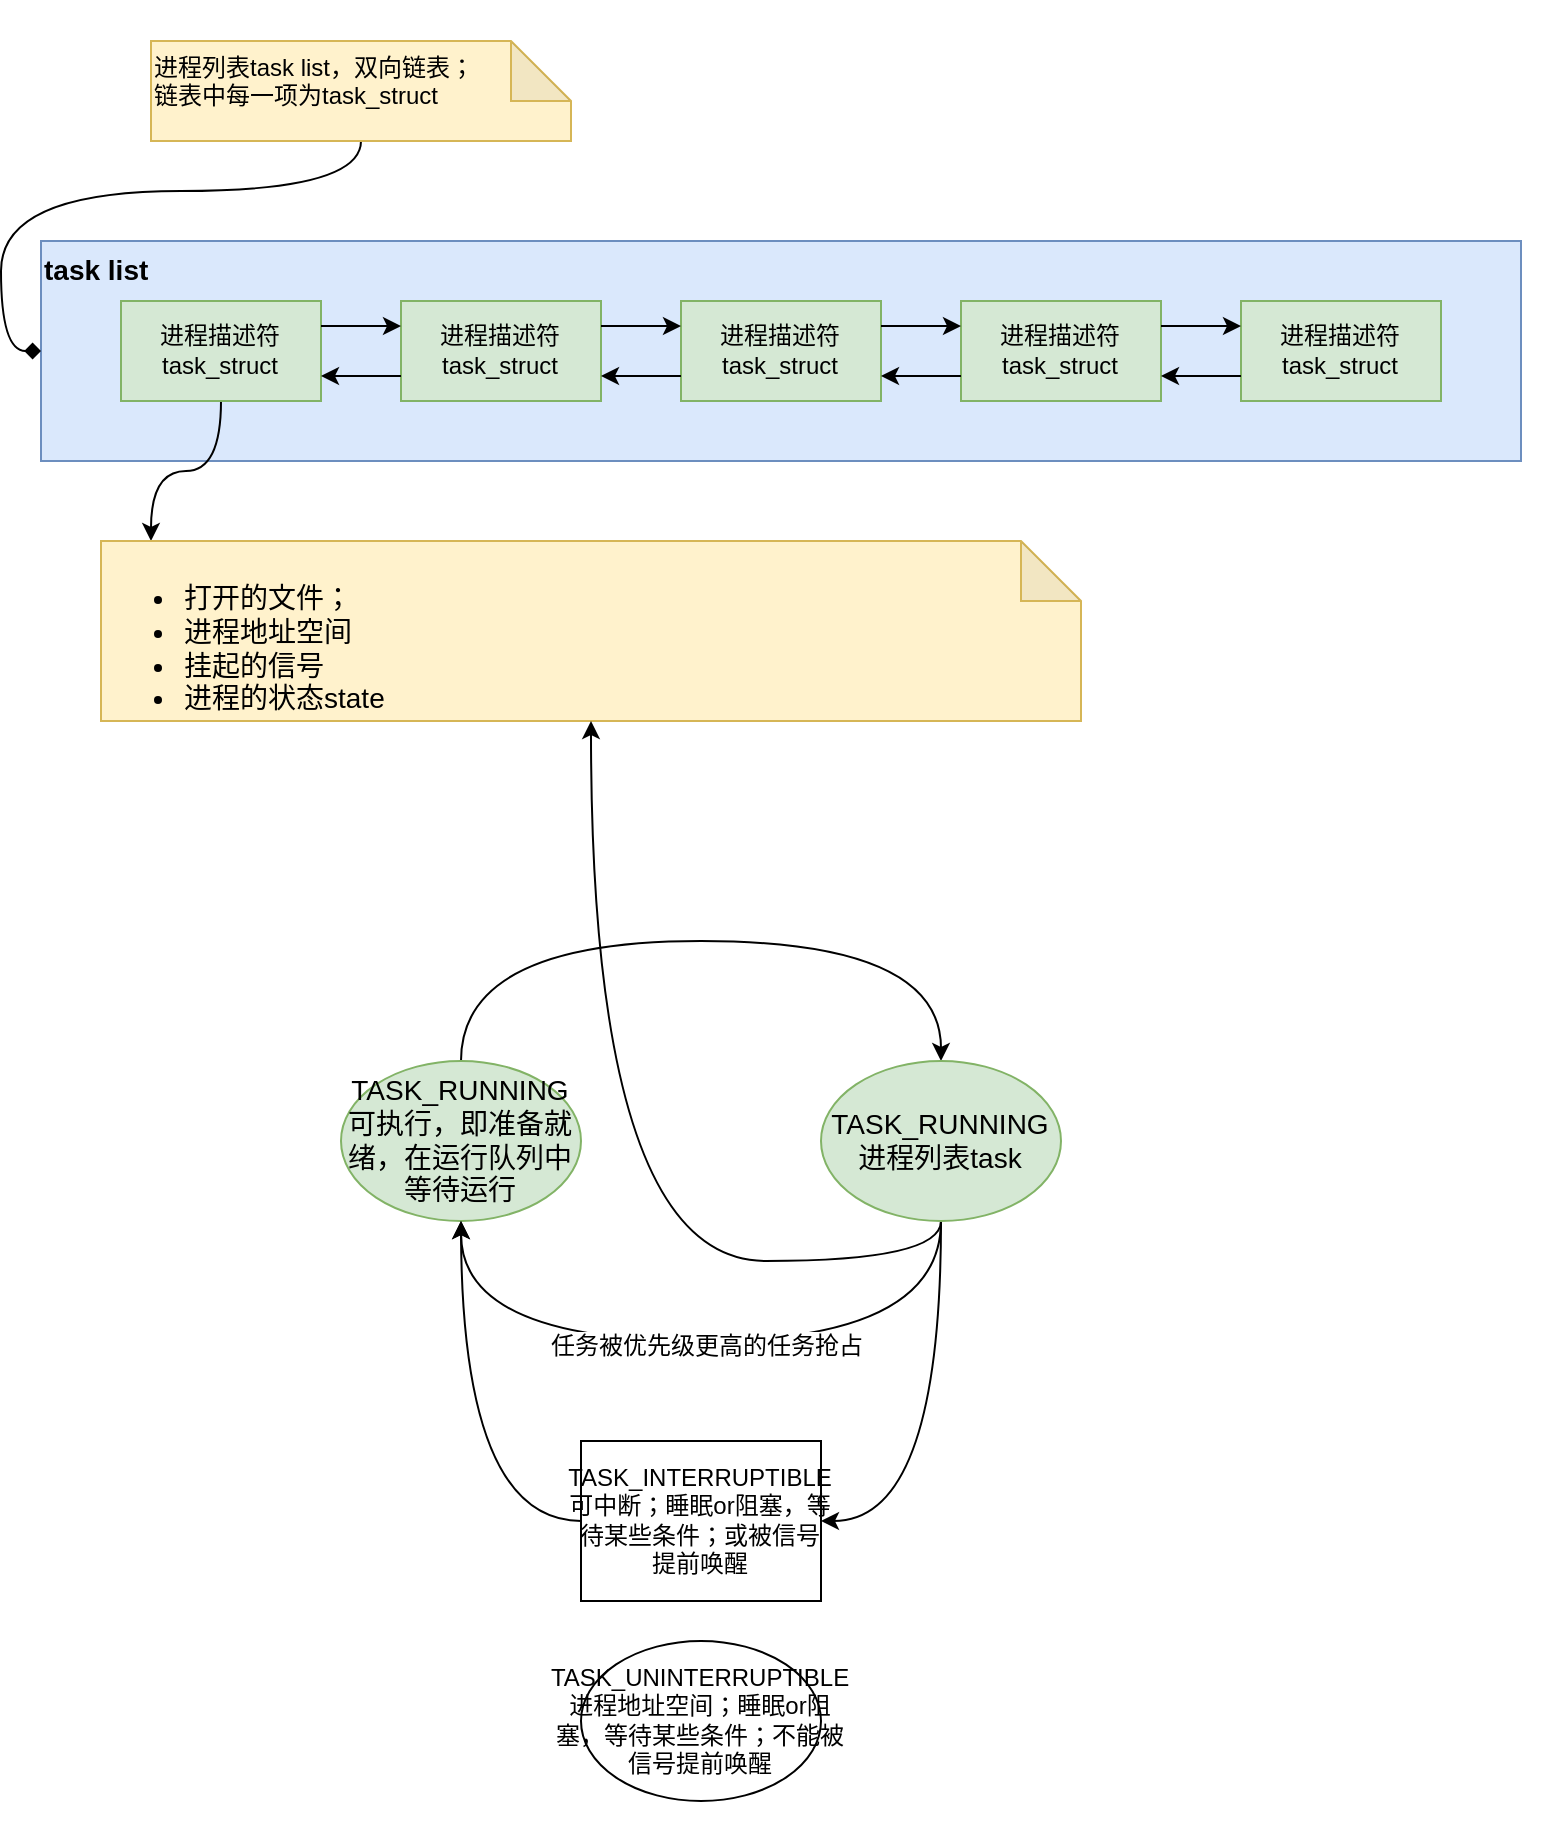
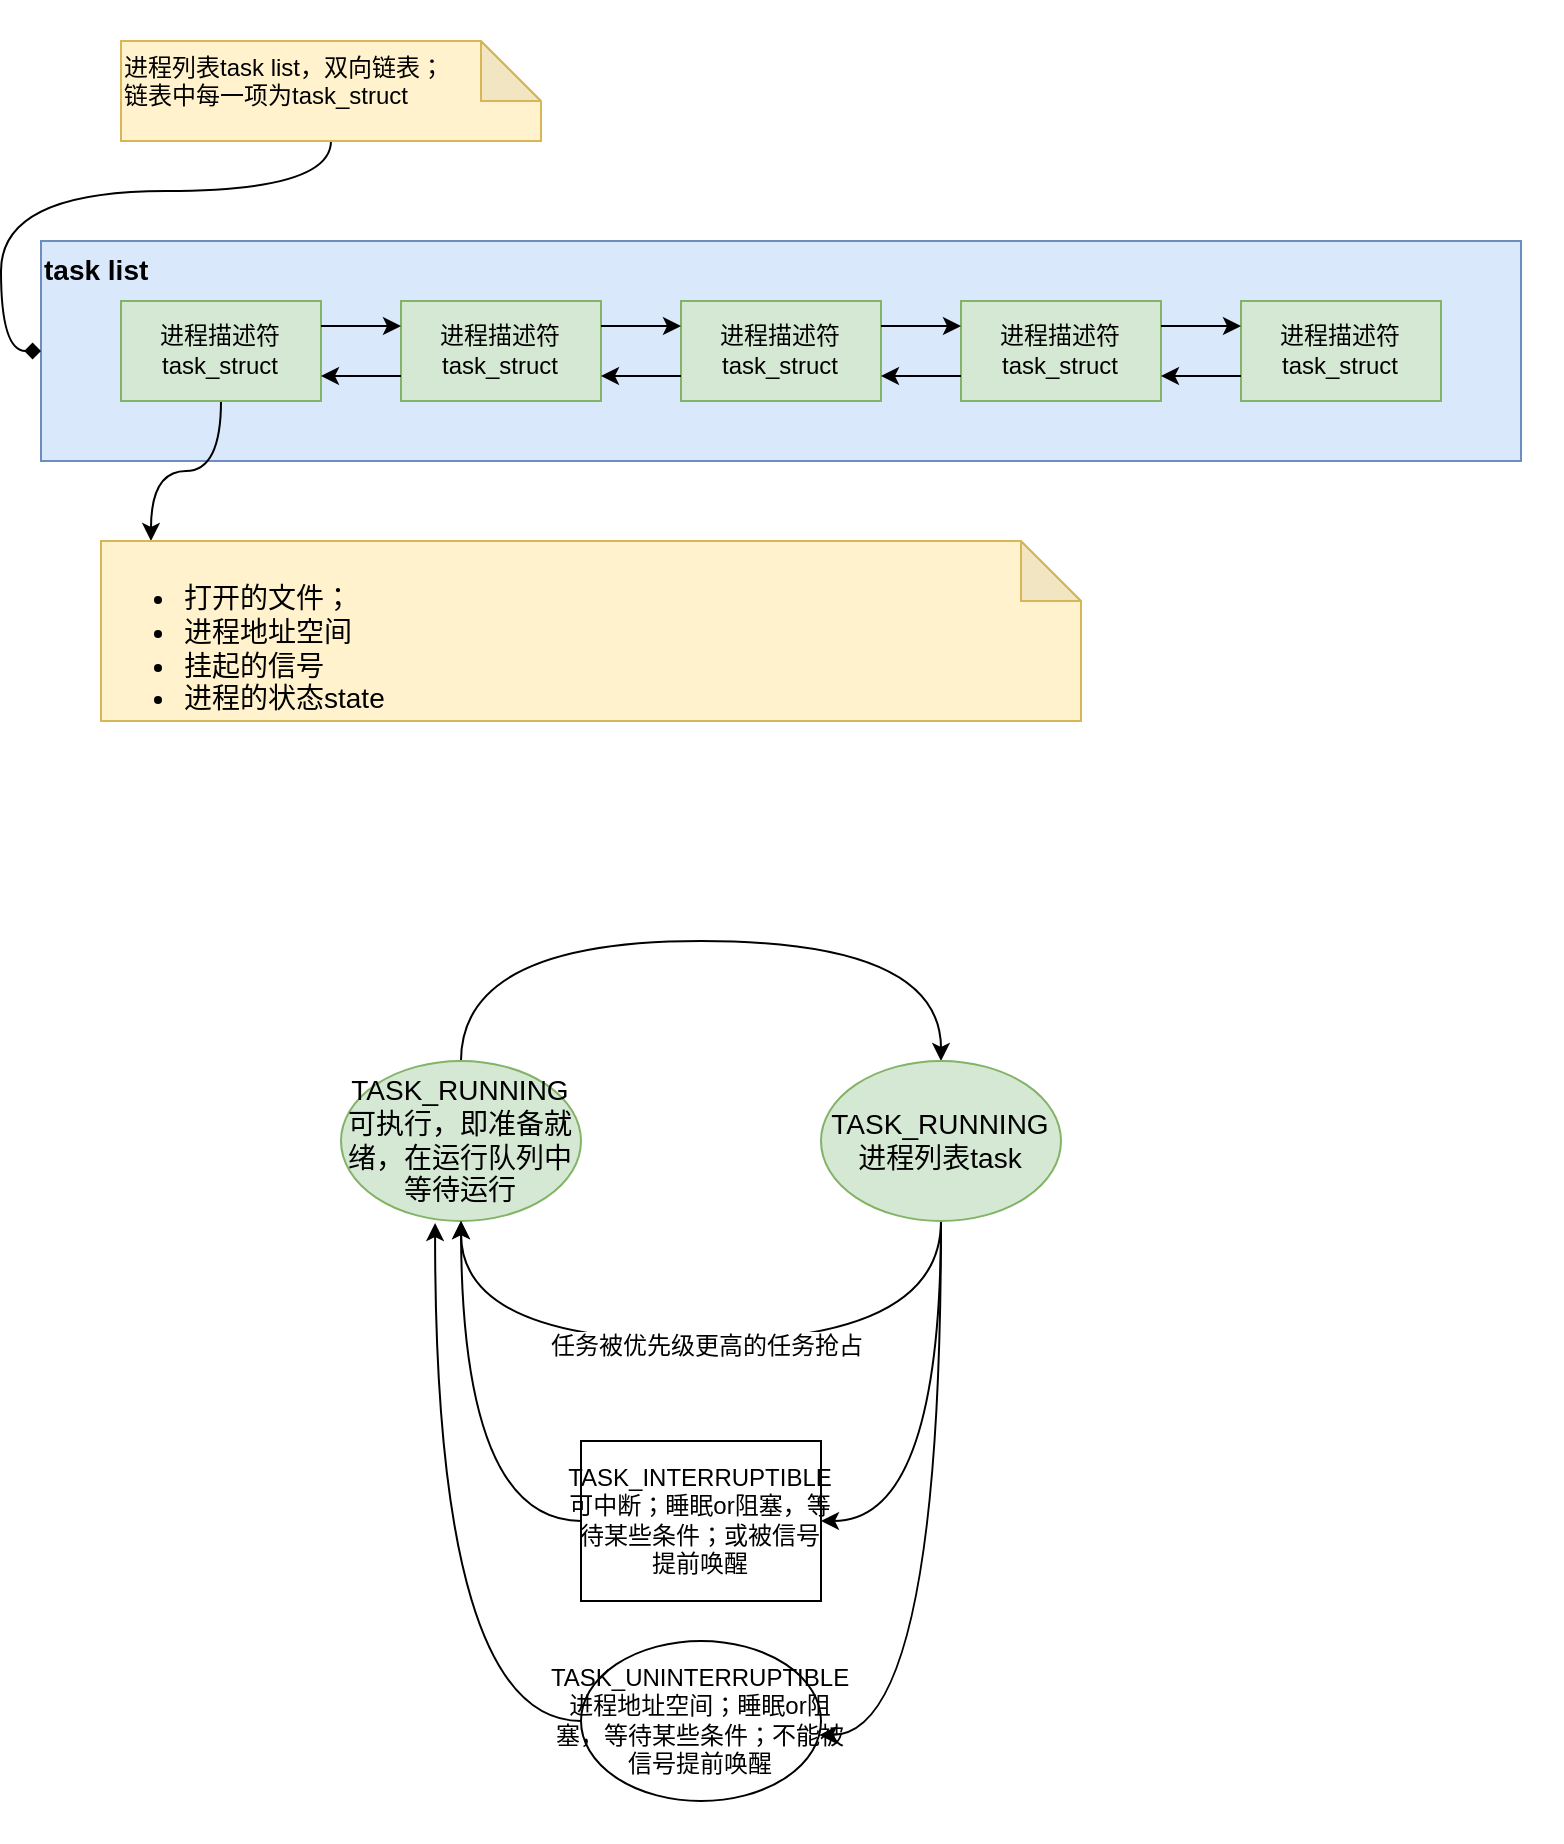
- <mxCell id="6" value="进程列表task list，双向链表；&lt;br&gt;链表中每一项为task_struct" style="shape=note;whiteSpace=wrap;html=1;backgroundOutline=1;darkOpacity=0.05;fillColor=#fff2cc;strokeColor=#d6b656;align=left;horizontal=1;verticalAlign=top;" vertex="1" parent="1"><mxGeometry x="75" y="20" width="210" height="50" as="geometry" /></mxCell>
+ <mxCell id="6" value="进程列表task list，双向链表；&lt;br&gt;链表中每一项为task_struct" style="shape=note;whiteSpace=wrap;html=1;backgroundOutline=1;darkOpacity=0.05;fillColor=#fff2cc;strokeColor=#d6b656;align=left;horizontal=1;verticalAlign=top;" vertex="1" parent="1"><mxGeometry x="60" y="20" width="210" height="50" as="geometry" /></mxCell>
- <mxCell id="28" style="edgeStyle=orthogonalEdgeStyle;curved=1;rounded=0;orthogonalLoop=1;jettySize=auto;html=1;exitX=0.5;exitY=1;exitDx=0;exitDy=0;fontSize=12;" edge="1" parent="1" source="29" target="22"><mxGeometry relative="1" as="geometry" /></mxCell>
+ <mxCell id="28" style="edgeStyle=orthogonalEdgeStyle;curved=1;rounded=0;orthogonalLoop=1;jettySize=auto;html=1;exitX=0.5;exitY=1;exitDx=0;exitDy=0;entryX=0.992;entryY=0.588;entryDx=0;entryDy=0;entryPerimeter=0;fontSize=12;" edge="1" parent="1" source="29" target="33"><mxGeometry relative="1" as="geometry" /></mxCell>
+ <mxCell id="32" style="edgeStyle=orthogonalEdgeStyle;curved=1;rounded=0;orthogonalLoop=1;jettySize=auto;html=1;exitX=0;exitY=0.5;exitDx=0;exitDy=0;fontSize=12;entryX=0.392;entryY=1.013;entryDx=0;entryDy=0;entryPerimeter=0;" edge="1" parent="1" source="33" target="24"><mxGeometry relative="1" as="geometry"><mxPoint x="230" y="610" as="targetPoint" /></mxGeometry></mxCell>
